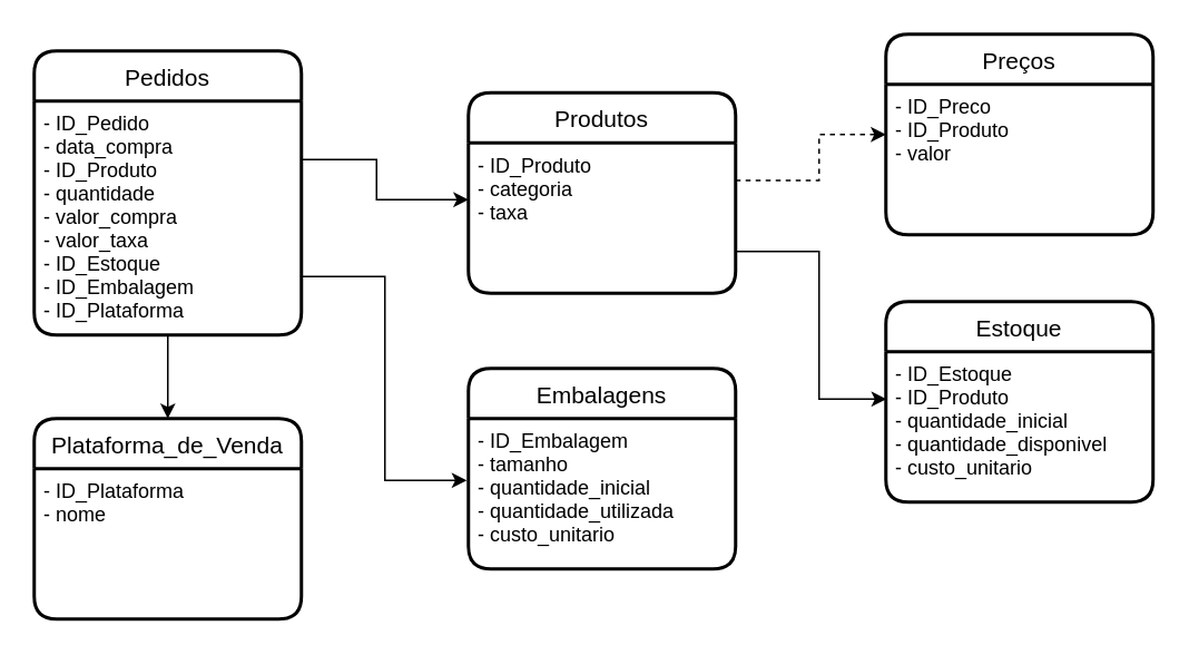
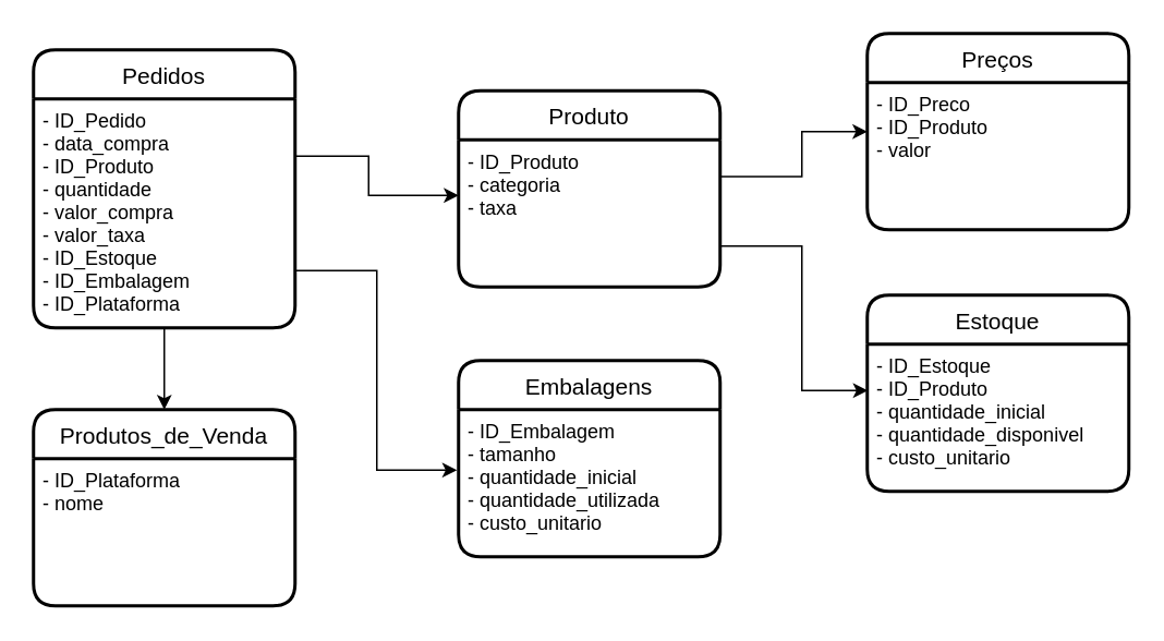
- <mxCell id="6" value="Produtos" style="swimlane;childLayout=stackLayout;horizontal=1;startSize=30;horizontalStack=0;rounded=1;fontSize=14;fontStyle=0;strokeWidth=2;resizeParent=0;resizeLast=1;shadow=0;dashed=0;align=center;" parent="1" vertex="1"><mxGeometry x="280" y="55" width="160" height="120" as="geometry" /></mxCell>
+ <mxCell id="6" value="Produto" style="swimlane;childLayout=stackLayout;horizontal=1;startSize=30;horizontalStack=0;rounded=1;fontSize=14;fontStyle=0;strokeWidth=2;resizeParent=0;resizeLast=1;shadow=0;dashed=0;align=center;" parent="1" vertex="1"><mxGeometry x="280" y="55" width="160" height="120" as="geometry" /></mxCell>
- <mxCell id="16" style="edgeStyle=orthogonalEdgeStyle;rounded=0;orthogonalLoop=1;jettySize=auto;html=1;exitX=1;exitY=0.25;exitDx=0;exitDy=0;entryX=0;entryY=0.5;entryDx=0;entryDy=0;dashed=1;" edge="1" parent="1" source="7" target="14"><mxGeometry relative="1" as="geometry"><Array as="points"><mxPoint x="490" y="108" /><mxPoint x="490" y="80" /></Array></mxGeometry></mxCell>
+ <mxCell id="16" style="edgeStyle=orthogonalEdgeStyle;rounded=0;orthogonalLoop=1;jettySize=auto;html=1;exitX=1;exitY=0.25;exitDx=0;exitDy=0;entryX=0;entryY=0.5;entryDx=0;entryDy=0;" edge="1" parent="1" source="7" target="14"><mxGeometry relative="1" as="geometry"><Array as="points"><mxPoint x="490" y="108" /><mxPoint x="490" y="80" /></Array></mxGeometry></mxCell>
- <mxCell id="18" value="Plataforma_de_Venda" style="swimlane;childLayout=stackLayout;horizontal=1;startSize=30;horizontalStack=0;rounded=1;fontSize=14;fontStyle=0;strokeWidth=2;resizeParent=0;resizeLast=1;shadow=0;dashed=0;align=center;" vertex="1" parent="1"><mxGeometry x="20" y="250" width="160" height="120" as="geometry" /></mxCell>
+ <mxCell id="18" value="Produtos_de_Venda" style="swimlane;childLayout=stackLayout;horizontal=1;startSize=30;horizontalStack=0;rounded=1;fontSize=14;fontStyle=0;strokeWidth=2;resizeParent=0;resizeLast=1;shadow=0;dashed=0;align=center;" vertex="1" parent="1"><mxGeometry x="20" y="250" width="160" height="120" as="geometry" /></mxCell>
